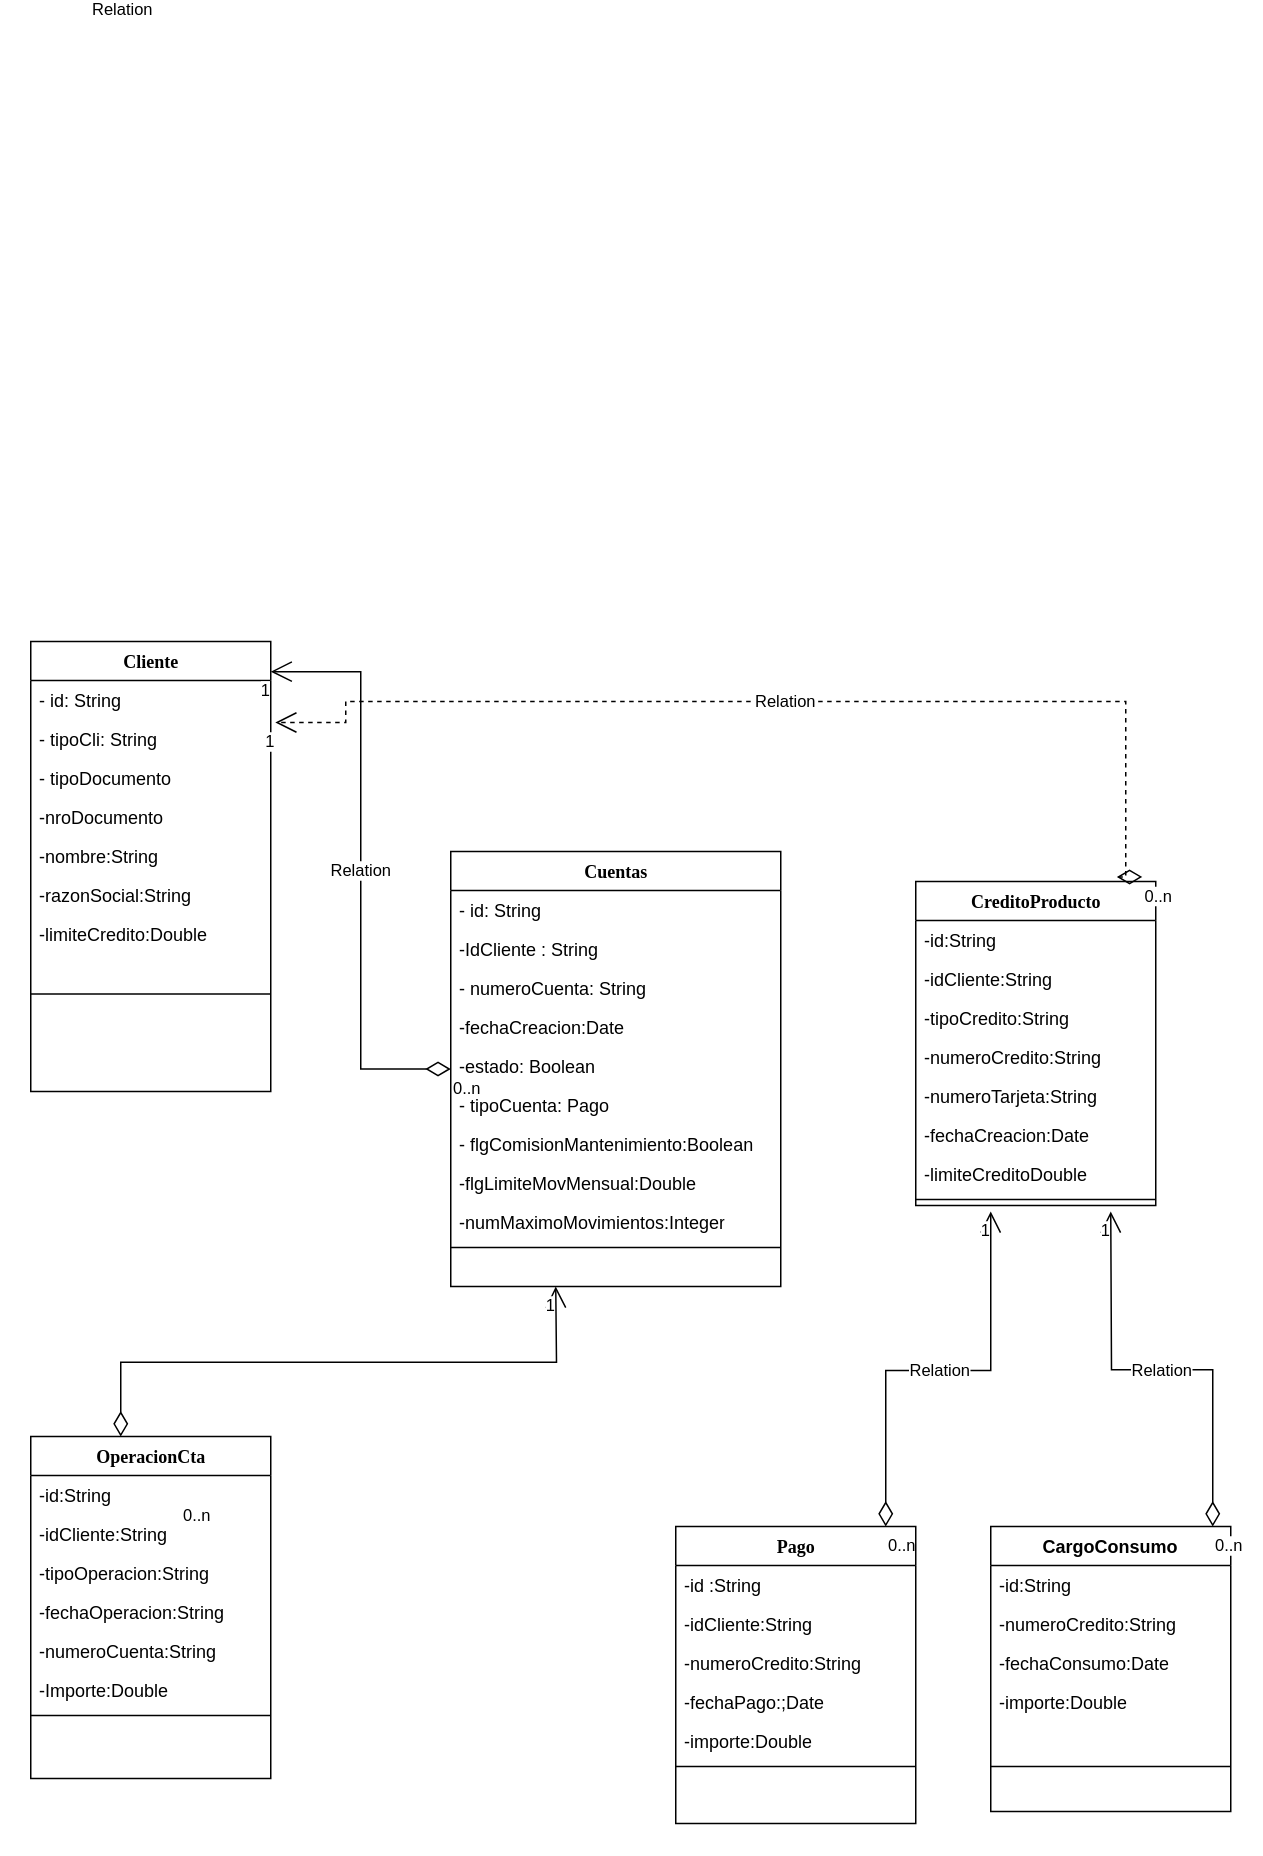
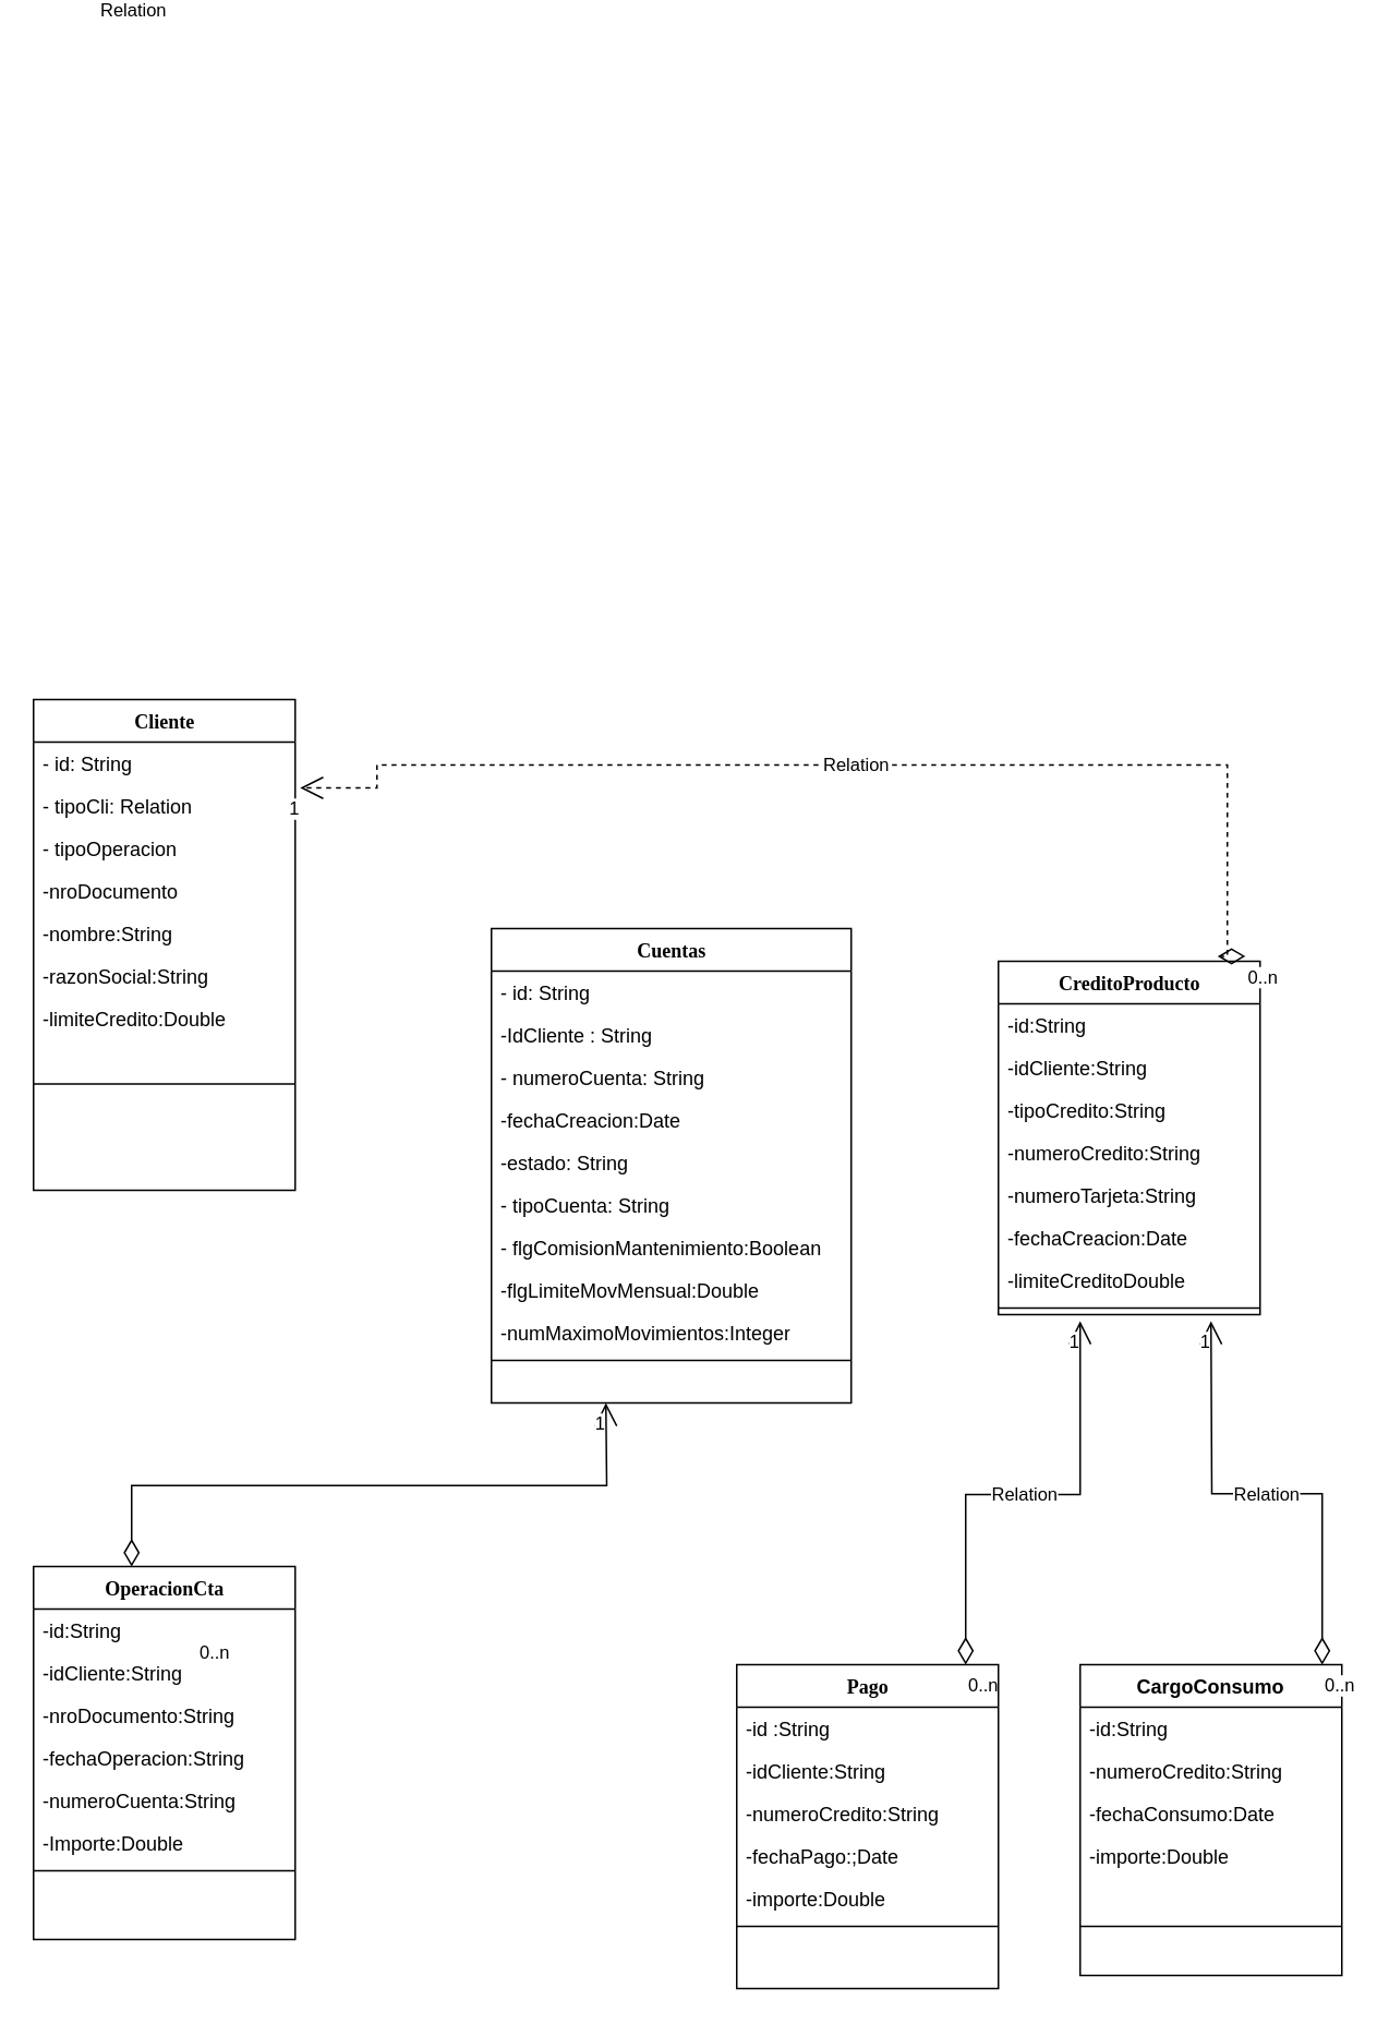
- <mxCell id="4" value="- tipoCli: String" style="text;html=1;strokeColor=none;fillColor=none;align=left;verticalAlign=top;spacingLeft=4;spacingRight=4;whiteSpace=wrap;overflow=hidden;rotatable=0;points=[[0,0.5],[1,0.5]];portConstraint=eastwest;" parent="2" vertex="1"><mxGeometry y="52" width="160" height="26" as="geometry" /></mxCell>
+ <mxCell id="4" value="- tipoCli: Relation" style="text;html=1;strokeColor=none;fillColor=none;align=left;verticalAlign=top;spacingLeft=4;spacingRight=4;whiteSpace=wrap;overflow=hidden;rotatable=0;points=[[0,0.5],[1,0.5]];portConstraint=eastwest;" parent="2" vertex="1"><mxGeometry y="52" width="160" height="26" as="geometry" /></mxCell>
- <mxCell id="5" value="- tipoDocumento" style="text;html=1;strokeColor=none;fillColor=none;align=left;verticalAlign=top;spacingLeft=4;spacingRight=4;whiteSpace=wrap;overflow=hidden;rotatable=0;points=[[0,0.5],[1,0.5]];portConstraint=eastwest;" parent="2" vertex="1"><mxGeometry y="78" width="160" height="26" as="geometry" /></mxCell>
+ <mxCell id="5" value="- tipoOperacion" style="text;html=1;strokeColor=none;fillColor=none;align=left;verticalAlign=top;spacingLeft=4;spacingRight=4;whiteSpace=wrap;overflow=hidden;rotatable=0;points=[[0,0.5],[1,0.5]];portConstraint=eastwest;" parent="2" vertex="1"><mxGeometry y="78" width="160" height="26" as="geometry" /></mxCell>
- <mxCell id="52" value="Relation" style="endArrow=open;html=1;endSize=12;startArrow=diamondThin;startSize=14;startFill=0;edgeStyle=orthogonalEdgeStyle;rounded=0;entryX=1;entryY=0.067;entryDx=0;entryDy=0;entryPerimeter=0;" edge="1" parent="1" source="11" target="2"><mxGeometry relative="1" as="geometry"><mxPoint x="1190" y="540" as="sourcePoint" /><mxPoint x="1350" y="540" as="targetPoint" /></mxGeometry></mxCell>
- <mxCell id="53" value="0..n" style="edgeLabel;resizable=0;html=1;align=left;verticalAlign=top;" connectable="0" vertex="1" parent="52"><mxGeometry x="-1" relative="1" as="geometry" /></mxCell>
- <mxCell id="54" value="1" style="edgeLabel;resizable=0;html=1;align=right;verticalAlign=top;" connectable="0" vertex="1" parent="52"><mxGeometry x="1" relative="1" as="geometry" /></mxCell>
- <mxCell id="16" value="-estado: Boolean" style="text;html=1;strokeColor=none;fillColor=none;align=left;verticalAlign=top;spacingLeft=4;spacingRight=4;whiteSpace=wrap;overflow=hidden;rotatable=0;points=[[0,0.5],[1,0.5]];portConstraint=eastwest;" parent="11" vertex="1"><mxGeometry y="130" width="220" height="26" as="geometry" /></mxCell>
+ <mxCell id="16" value="-estado: String" style="text;html=1;strokeColor=none;fillColor=none;align=left;verticalAlign=top;spacingLeft=4;spacingRight=4;whiteSpace=wrap;overflow=hidden;rotatable=0;points=[[0,0.5],[1,0.5]];portConstraint=eastwest;" parent="11" vertex="1"><mxGeometry y="130" width="220" height="26" as="geometry" /></mxCell>
- <mxCell id="17" value="- tipoCuenta: Pago" style="text;html=1;strokeColor=none;fillColor=none;align=left;verticalAlign=top;spacingLeft=4;spacingRight=4;whiteSpace=wrap;overflow=hidden;rotatable=0;points=[[0,0.5],[1,0.5]];portConstraint=eastwest;" parent="11" vertex="1"><mxGeometry y="156" width="220" height="26" as="geometry" /></mxCell>
+ <mxCell id="17" value="- tipoCuenta: String" style="text;html=1;strokeColor=none;fillColor=none;align=left;verticalAlign=top;spacingLeft=4;spacingRight=4;whiteSpace=wrap;overflow=hidden;rotatable=0;points=[[0,0.5],[1,0.5]];portConstraint=eastwest;" parent="11" vertex="1"><mxGeometry y="156" width="220" height="26" as="geometry" /></mxCell>
- <mxCell id="34" value="-tipoOperacion:String" style="text;html=1;strokeColor=none;fillColor=none;align=left;verticalAlign=top;spacingLeft=4;spacingRight=4;whiteSpace=wrap;overflow=hidden;rotatable=0;points=[[0,0.5],[1,0.5]];portConstraint=eastwest;" parent="31" vertex="1"><mxGeometry y="78" width="160" height="26" as="geometry" /></mxCell>
+ <mxCell id="34" value="-nroDocumento:String" style="text;html=1;strokeColor=none;fillColor=none;align=left;verticalAlign=top;spacingLeft=4;spacingRight=4;whiteSpace=wrap;overflow=hidden;rotatable=0;points=[[0,0.5],[1,0.5]];portConstraint=eastwest;" parent="31" vertex="1"><mxGeometry y="78" width="160" height="26" as="geometry" /></mxCell>
